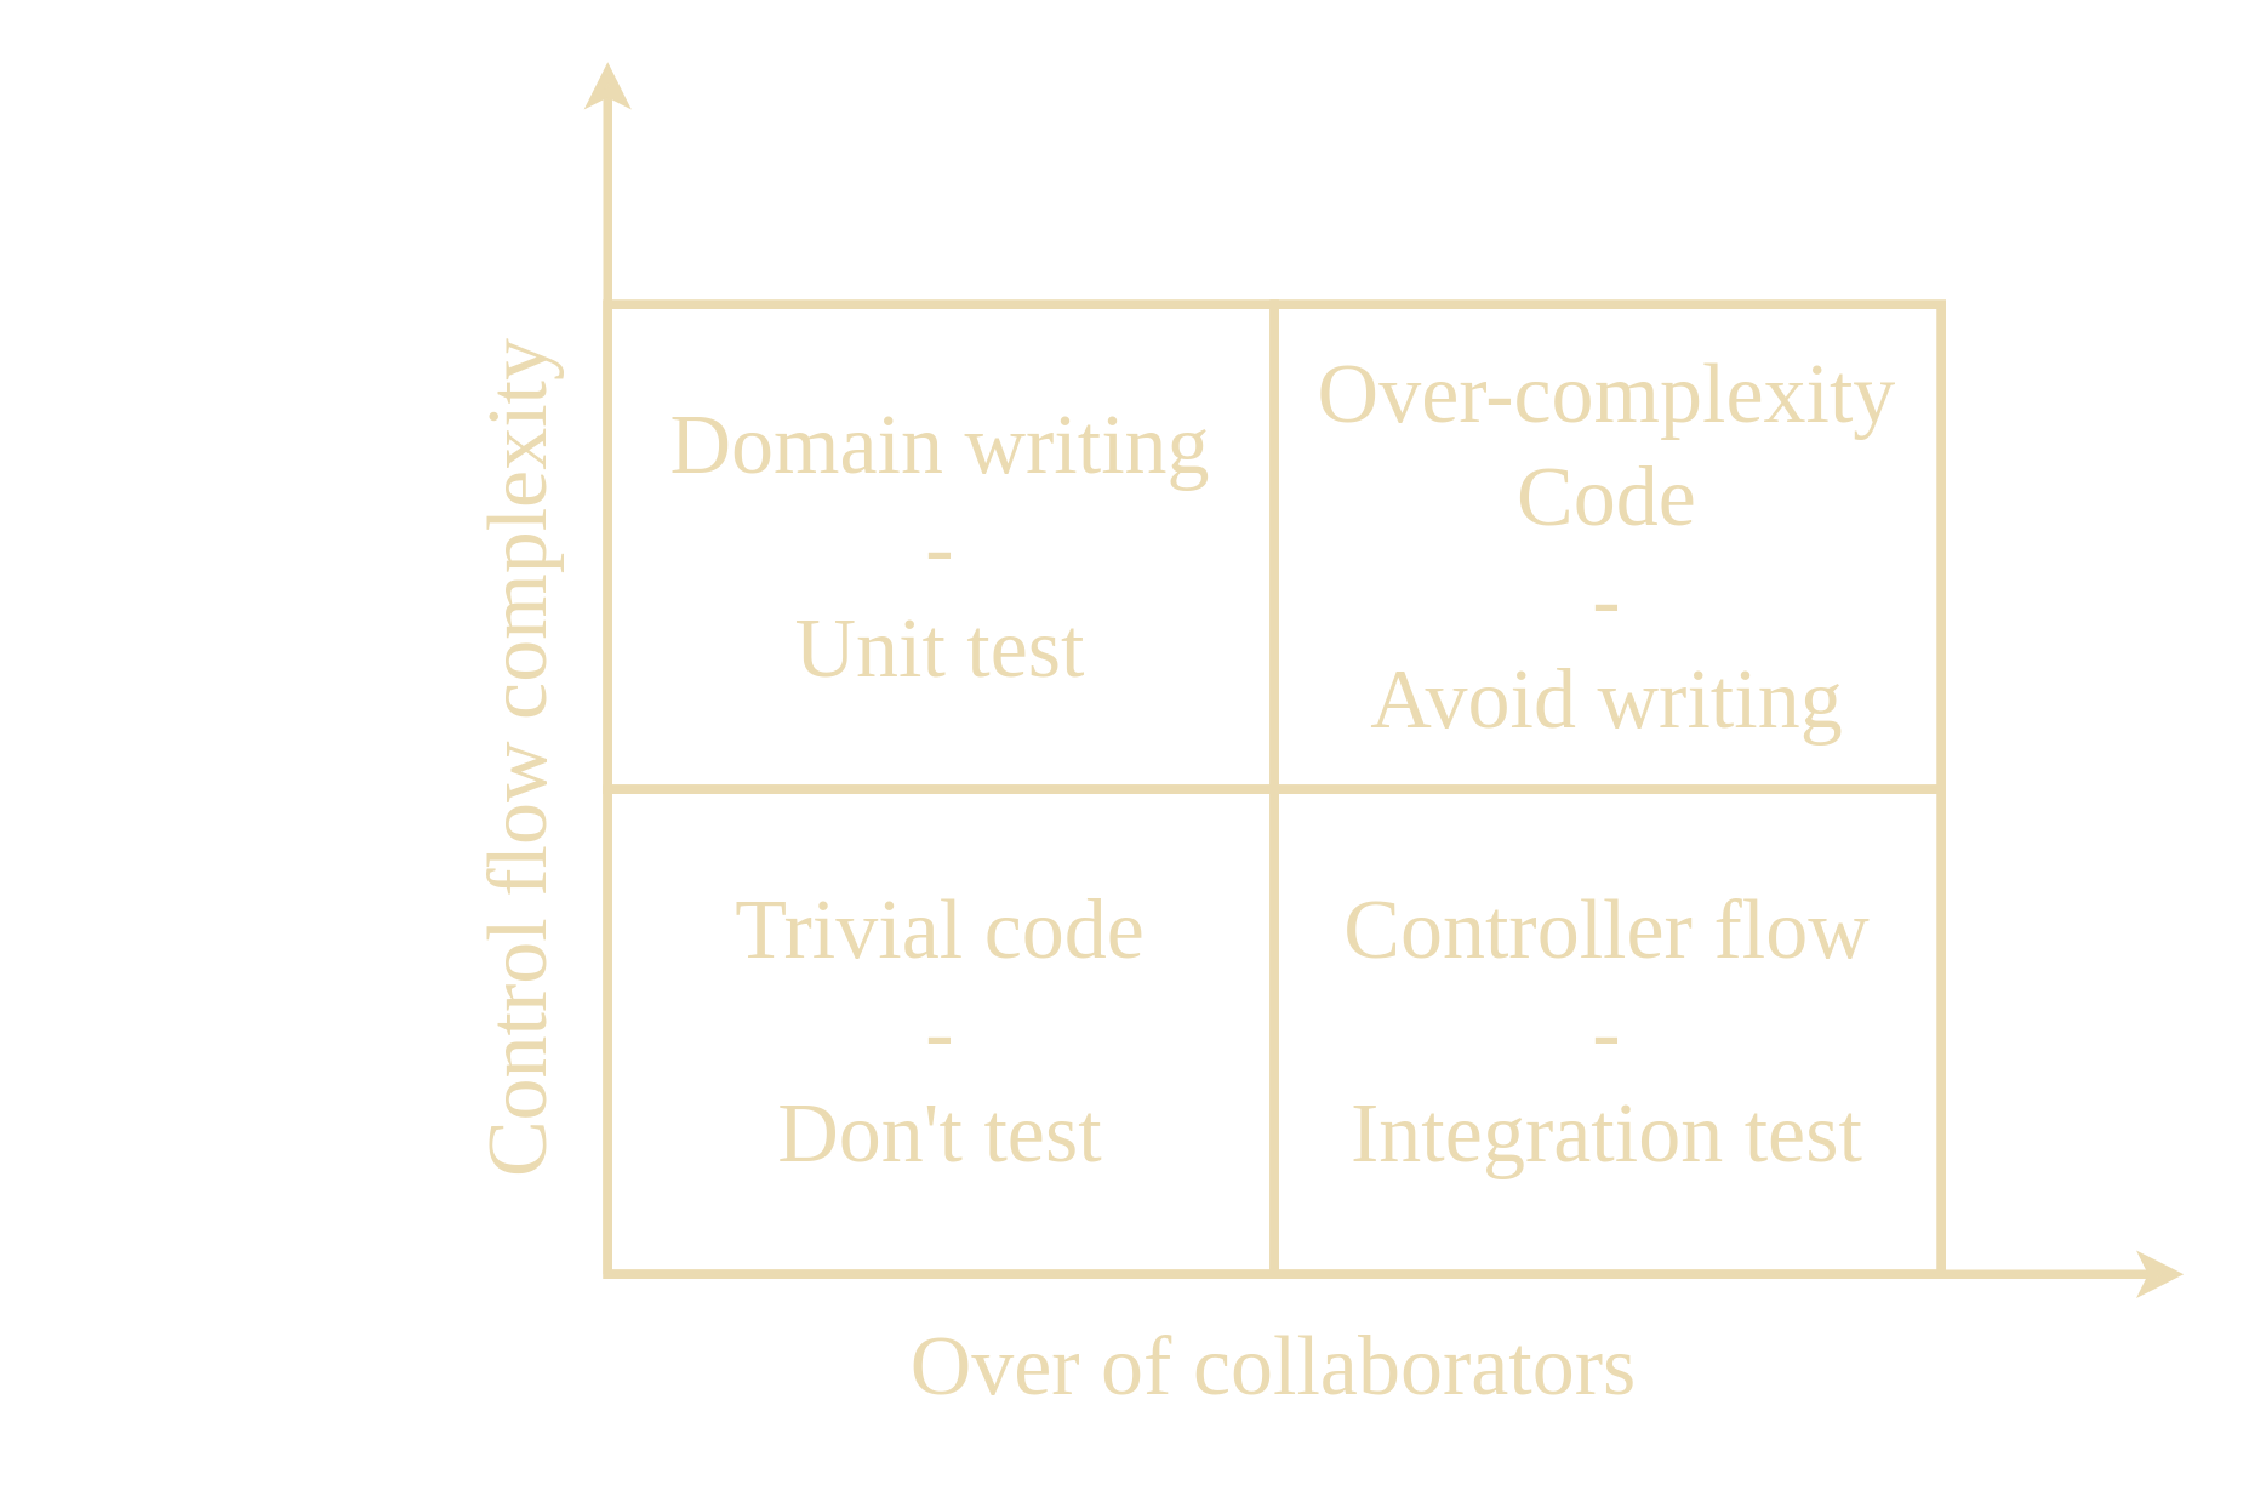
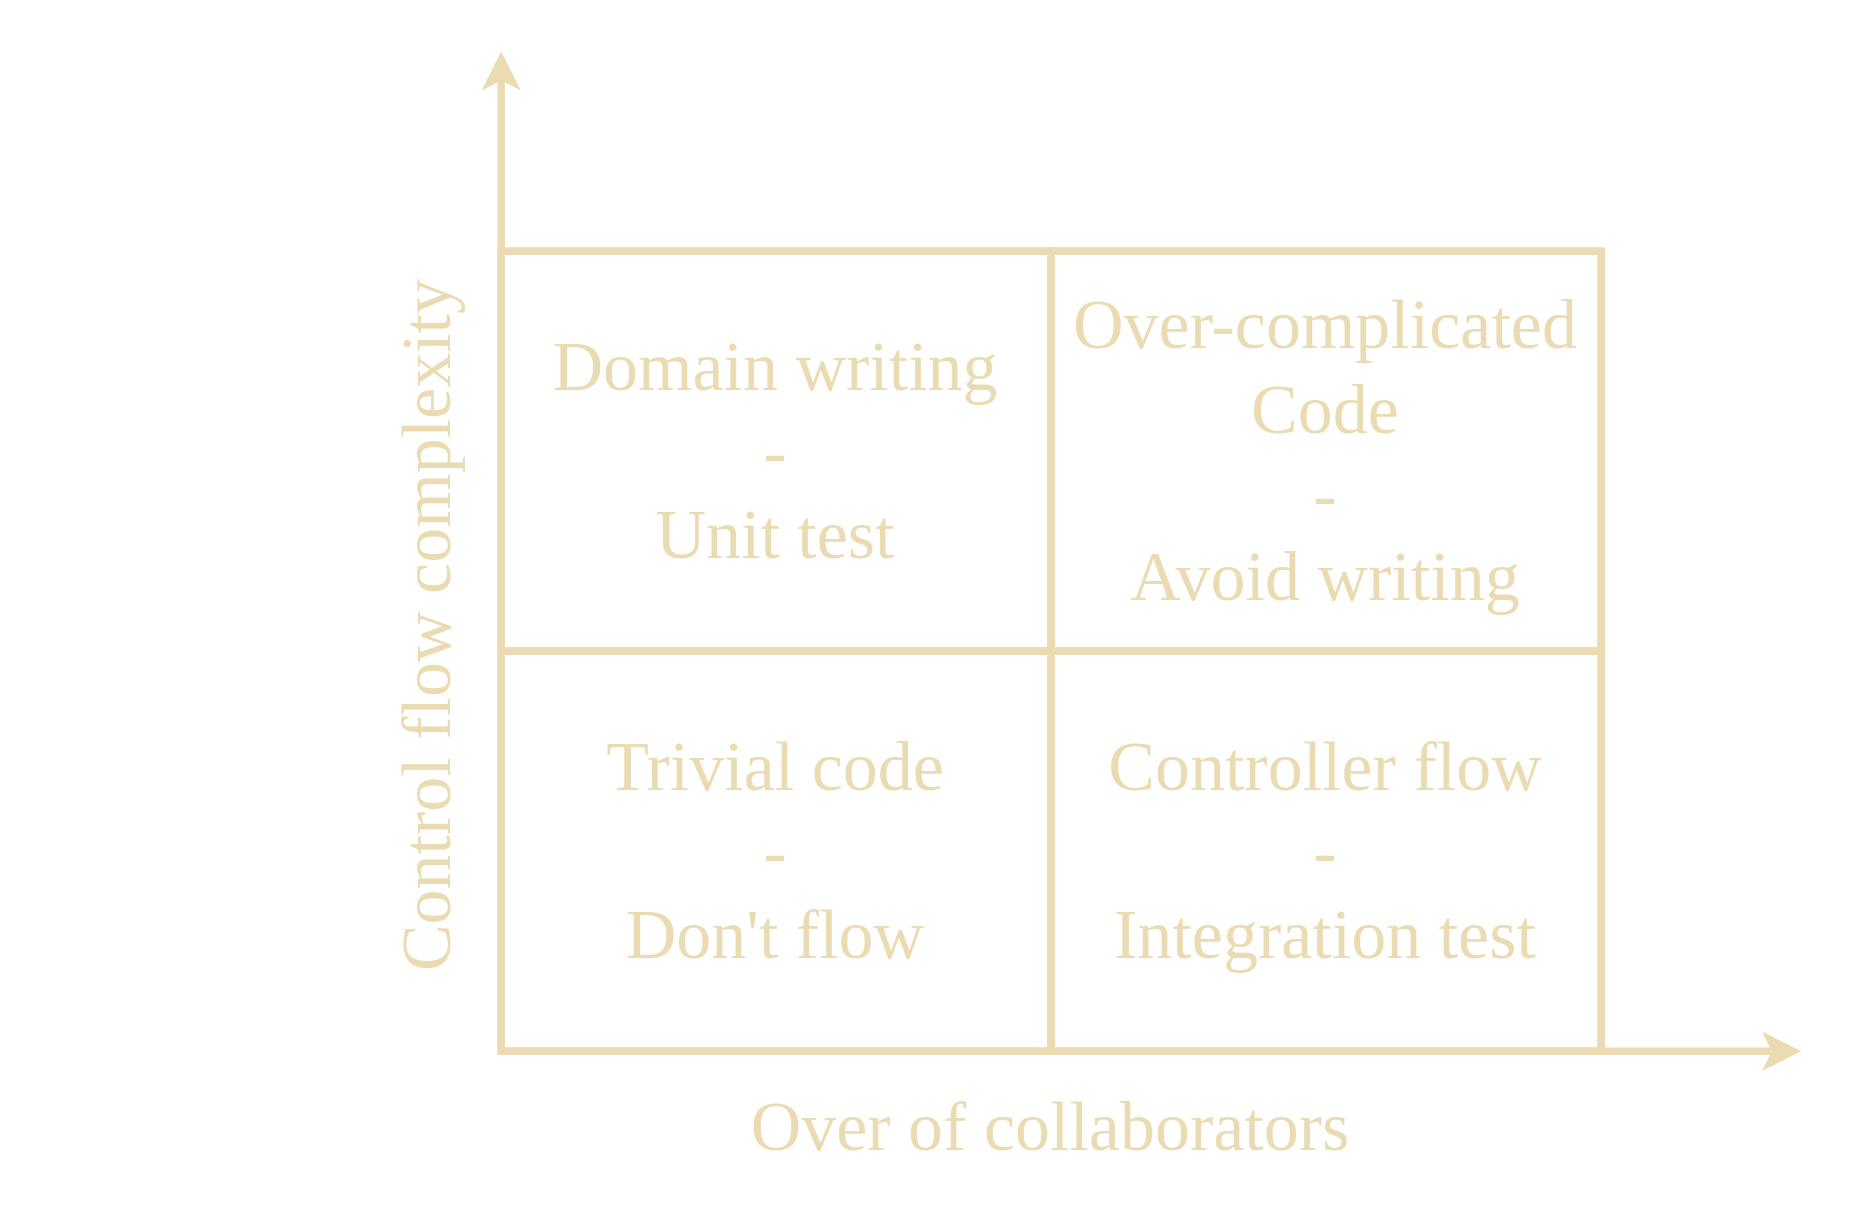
- <mxCell id="10" value="&lt;font style=&quot;font-size: 28px&quot;&gt;Over-complexity&lt;br&gt;Code&lt;br&gt;-&lt;br&gt;Avoid writing&lt;br&gt;&lt;/font&gt;" style="text;fontSize=28;align=center;verticalAlign=middle;html=1;fontColor=#ebdbb2;whiteSpace=wrap;fontFamily=Work Sans;FType=g;strokeWidth=3;strokeColor=#EBDBB2;fillColor=none;" vertex="1" parent="1"><mxGeometry x="420" y="100" width="220" height="160" as="geometry" /></mxCell>
+ <mxCell id="10" value="&lt;font style=&quot;font-size: 28px&quot;&gt;Over-complicated&lt;br&gt;Code&lt;br&gt;-&lt;br&gt;Avoid writing&lt;br&gt;&lt;/font&gt;" style="text;fontSize=28;align=center;verticalAlign=middle;html=1;fontColor=#ebdbb2;whiteSpace=wrap;fontFamily=Work Sans;FType=g;strokeWidth=3;strokeColor=#EBDBB2;fillColor=none;" vertex="1" parent="1"><mxGeometry x="420" y="100" width="220" height="160" as="geometry" /></mxCell>
- <mxCell id="9" value="&lt;font style=&quot;font-size: 28px&quot;&gt;Trivial code&lt;br&gt;-&lt;br&gt;Don't test&lt;br&gt;&lt;/font&gt;" style="text;fontSize=28;align=center;verticalAlign=middle;html=1;fontColor=#ebdbb2;whiteSpace=wrap;fontFamily=Work Sans;FType=g;strokeWidth=3;strokeColor=#EBDBB2;fillColor=none;" vertex="1" parent="1"><mxGeometry x="200" y="260" width="220" height="160" as="geometry" /></mxCell>
+ <mxCell id="9" value="&lt;font style=&quot;font-size: 28px&quot;&gt;Trivial code&lt;br&gt;-&lt;br&gt;Don't flow&lt;br&gt;&lt;/font&gt;" style="text;fontSize=28;align=center;verticalAlign=middle;html=1;fontColor=#ebdbb2;whiteSpace=wrap;fontFamily=Work Sans;FType=g;strokeWidth=3;strokeColor=#EBDBB2;fillColor=none;" vertex="1" parent="1"><mxGeometry x="200" y="260" width="220" height="160" as="geometry" /></mxCell>
